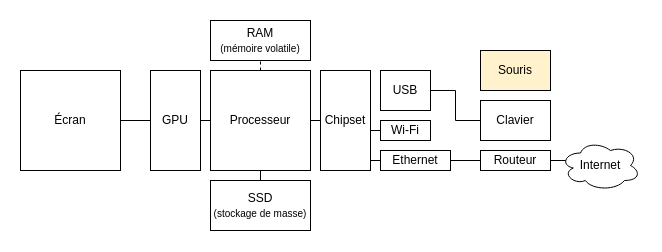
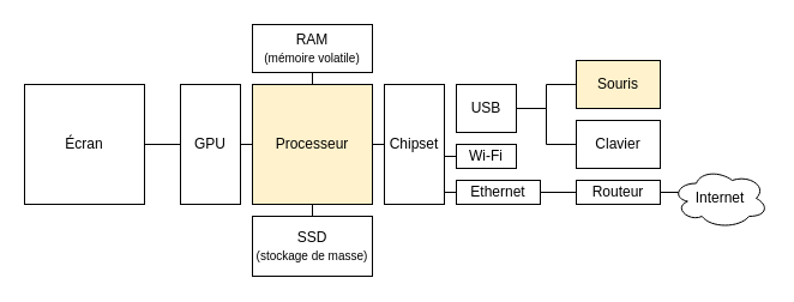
- <mxCell id="3" style="edgeStyle=orthogonalEdgeStyle;rounded=0;orthogonalLoop=1;jettySize=auto;html=1;exitX=0.5;exitY=0;exitDx=0;exitDy=0;entryX=0.5;entryY=1;entryDx=0;entryDy=0;endArrow=none;endFill=0;dashed=1;" edge="1" parent="1" source="6" target="7"><mxGeometry relative="1" as="geometry" /></mxCell>
+ <mxCell id="3" style="edgeStyle=orthogonalEdgeStyle;rounded=0;orthogonalLoop=1;jettySize=auto;html=1;exitX=0.5;exitY=0;exitDx=0;exitDy=0;entryX=0.5;entryY=1;entryDx=0;entryDy=0;endArrow=none;endFill=0;" edge="1" parent="1" source="6" target="7"><mxGeometry relative="1" as="geometry" /></mxCell>
+ <mxCell id="13" style="edgeStyle=orthogonalEdgeStyle;rounded=0;orthogonalLoop=1;jettySize=auto;html=1;exitX=1;exitY=0.5;exitDx=0;exitDy=0;entryX=0;entryY=0.5;entryDx=0;entryDy=0;endArrow=none;endFill=0;" edge="1" parent="1" source="14" target="19"><mxGeometry relative="1" as="geometry" /></mxCell>
- <mxCell id="6" value="Processeur" style="rounded=0;whiteSpace=wrap;html=1;" vertex="1" parent="1"><mxGeometry x="210" y="70" width="100" height="100" as="geometry" /></mxCell>
+ <mxCell id="6" value="Processeur" style="rounded=0;whiteSpace=wrap;html=1;fillColor=#fff2cc;" vertex="1" parent="1"><mxGeometry x="210" y="70" width="100" height="100" as="geometry" /></mxCell>
